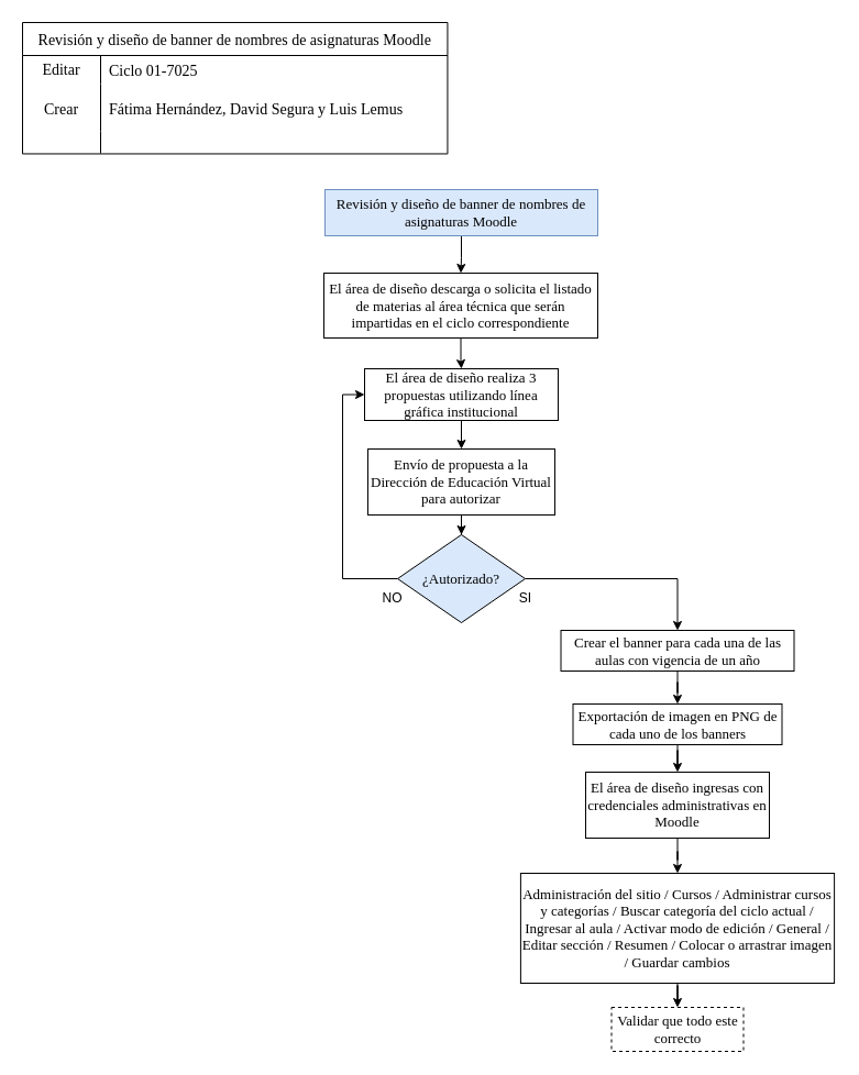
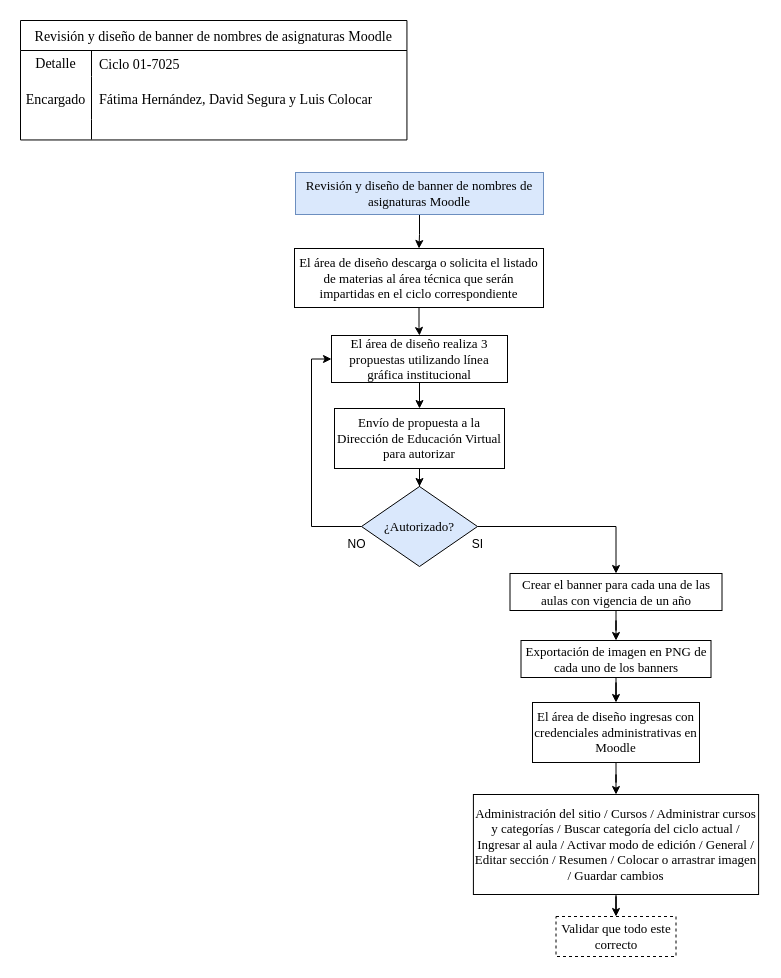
- <mxCell id="4" value="&lt;font style=&quot;font-size: 14px;&quot;&gt;Editar&lt;/font&gt;&lt;div&gt;&lt;br&gt;&lt;/div&gt;" style="shape=partialRectangle;html=1;whiteSpace=wrap;connectable=0;fillColor=none;top=0;left=0;bottom=0;right=0;overflow=hidden;pointerEvents=1;strokeColor=inherit;fontSize=16;fontFamily=Times New Roman;" vertex="1" parent="3"><mxGeometry width="71" height="26" as="geometry"><mxRectangle width="71" height="26" as="alternateBounds" /></mxGeometry></mxCell>
+ <mxCell id="4" value="&lt;font style=&quot;font-size: 14px;&quot;&gt;Detalle&lt;/font&gt;&lt;div&gt;&lt;br&gt;&lt;/div&gt;" style="shape=partialRectangle;html=1;whiteSpace=wrap;connectable=0;fillColor=none;top=0;left=0;bottom=0;right=0;overflow=hidden;pointerEvents=1;strokeColor=inherit;fontSize=16;fontFamily=Times New Roman;" vertex="1" parent="3"><mxGeometry width="71" height="26" as="geometry"><mxRectangle width="71" height="26" as="alternateBounds" /></mxGeometry></mxCell>
- <mxCell id="7" value="&lt;font style=&quot;font-size: 14px;&quot;&gt;Crear&lt;/font&gt;" style="shape=partialRectangle;html=1;whiteSpace=wrap;connectable=0;fillColor=none;top=0;left=0;bottom=0;right=0;overflow=hidden;strokeColor=inherit;fontSize=16;fontFamily=Times New Roman;" vertex="1" parent="6"><mxGeometry width="71" height="43" as="geometry"><mxRectangle width="71" height="43" as="alternateBounds" /></mxGeometry></mxCell>
+ <mxCell id="7" value="&lt;font style=&quot;font-size: 14px;&quot;&gt;Encargado&lt;/font&gt;" style="shape=partialRectangle;html=1;whiteSpace=wrap;connectable=0;fillColor=none;top=0;left=0;bottom=0;right=0;overflow=hidden;strokeColor=inherit;fontSize=16;fontFamily=Times New Roman;" vertex="1" parent="6"><mxGeometry width="71" height="43" as="geometry"><mxRectangle width="71" height="43" as="alternateBounds" /></mxGeometry></mxCell>
- <mxCell id="8" value="&lt;div&gt;&lt;span style=&quot;font-size: 14px;&quot;&gt;Fátima Hernández, David Segura y Luis Lemus&lt;/span&gt;&lt;/div&gt;" style="shape=partialRectangle;html=1;whiteSpace=wrap;connectable=0;fillColor=none;top=0;left=0;bottom=0;right=0;align=left;spacingLeft=6;overflow=hidden;strokeColor=inherit;fontSize=16;fontFamily=Times New Roman;" vertex="1" parent="6"><mxGeometry x="71" width="315" height="43" as="geometry"><mxRectangle width="315" height="43" as="alternateBounds" /></mxGeometry></mxCell>
+ <mxCell id="8" value="&lt;div&gt;&lt;span style=&quot;font-size: 14px;&quot;&gt;Fátima Hernández, David Segura y Luis Colocar&lt;/span&gt;&lt;/div&gt;" style="shape=partialRectangle;html=1;whiteSpace=wrap;connectable=0;fillColor=none;top=0;left=0;bottom=0;right=0;align=left;spacingLeft=6;overflow=hidden;strokeColor=inherit;fontSize=16;fontFamily=Times New Roman;" vertex="1" parent="6"><mxGeometry x="71" width="315" height="43" as="geometry"><mxRectangle width="315" height="43" as="alternateBounds" /></mxGeometry></mxCell>
